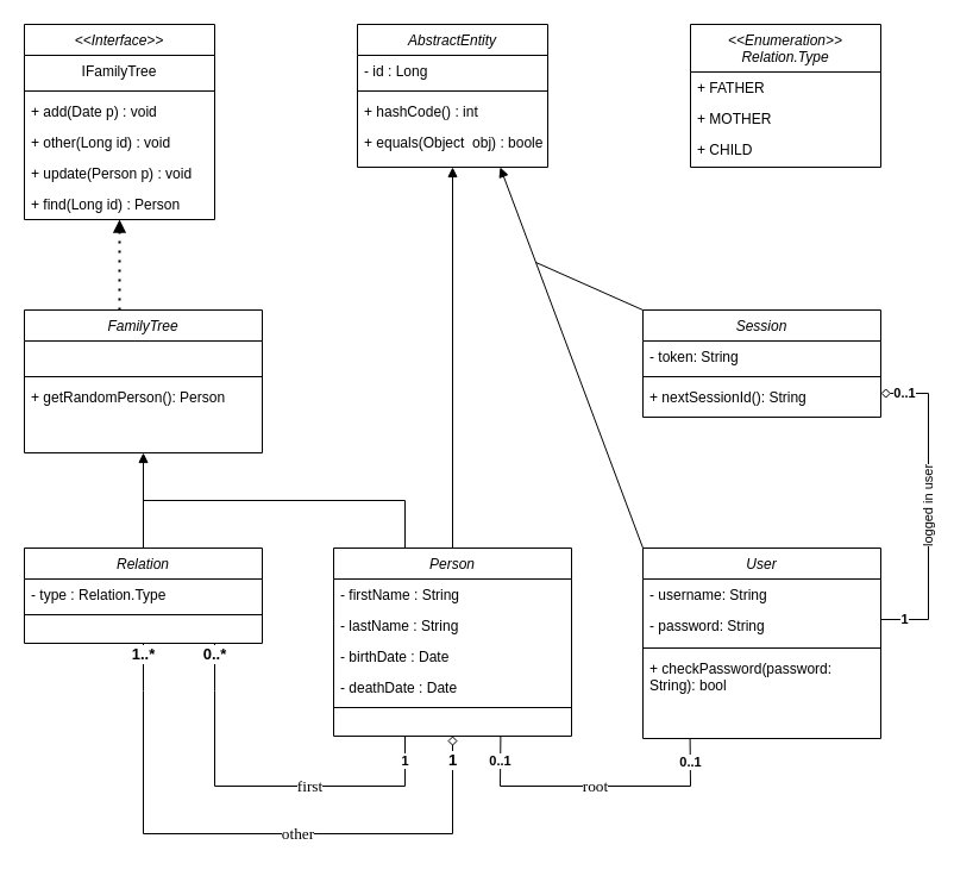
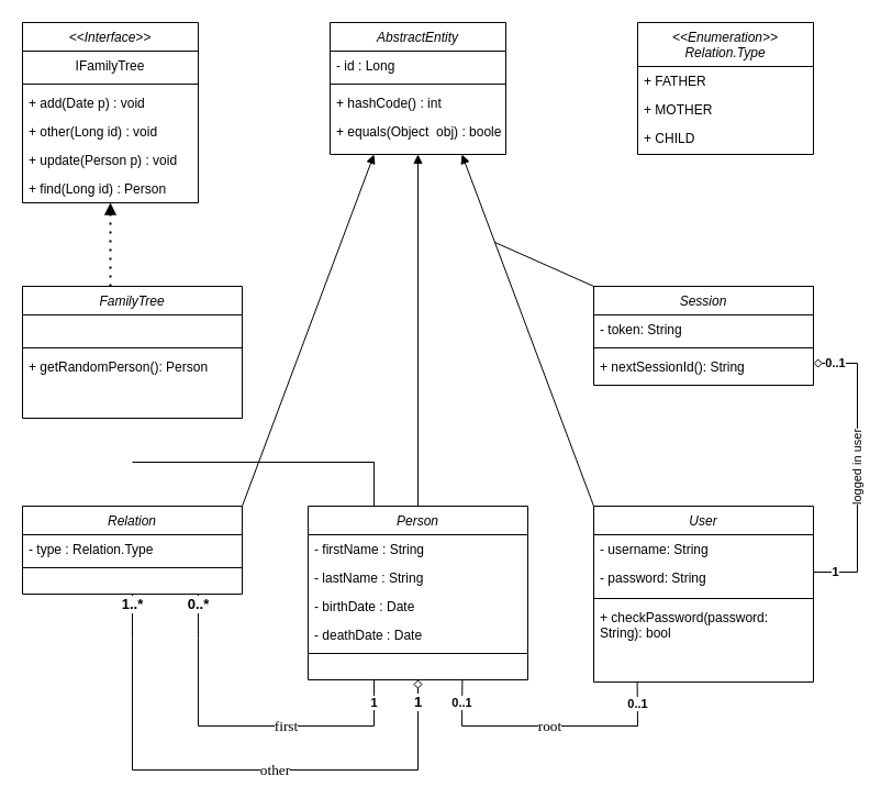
+ <mxCell id="47" value="" style="endArrow=block;html=1;rounded=0;entryX=0.25;entryY=1;entryDx=0;entryDy=0;exitX=1;exitY=0;exitDx=0;exitDy=0;endFill=1;" edge="1" parent="1" source="26" target="9"><mxGeometry width="50" height="50" relative="1" as="geometry"><mxPoint x="340" y="380" as="sourcePoint" /><mxPoint x="380" y="270" as="targetPoint" /></mxGeometry></mxCell>
- <mxCell id="43" value="" style="endArrow=block;html=1;rounded=0;exitX=0.5;exitY=0;exitDx=0;exitDy=0;entryX=0.5;entryY=1;entryDx=0;entryDy=0;endFill=1;" edge="1" parent="1" source="26" target="14"><mxGeometry width="50" height="50" relative="1" as="geometry"><mxPoint x="200" y="430" as="sourcePoint" /><mxPoint x="250" y="380" as="targetPoint" /></mxGeometry></mxCell>
